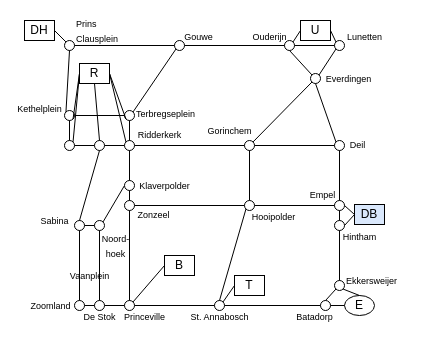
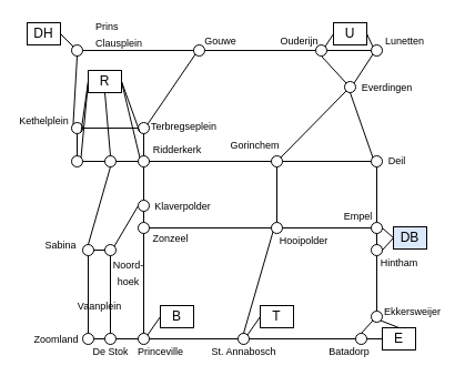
- <mxCell id="87" value="&lt;span style=&quot;white-space: normal&quot;&gt;&lt;font style=&quot;font-size: 9px&quot;&gt;Prins Clausplein&lt;/font&gt;&lt;/span&gt;" style="text;html=1;align=left;verticalAlign=middle;resizable=0;points=[];autosize=1;" parent="1" vertex="1"><mxGeometry x="74" y="20" width="80" height="20" as="geometry" /></mxCell>
+ <mxCell id="87" value="&lt;span style=&quot;white-space: normal&quot;&gt;&lt;font style=&quot;font-size: 9px&quot;&gt;Prins Clausplein&lt;/font&gt;&lt;/span&gt;" style="text;html=1;align=left;verticalAlign=middle;resizable=0;points=[];autosize=1;" parent="1" vertex="1"><mxGeometry x="84" y="20" width="80" height="20" as="geometry" /></mxCell>
- <mxCell id="32" value="B" style="rounded=0;whiteSpace=wrap;html=1;" parent="1" vertex="1"><mxGeometry x="164" y="255" width="30" height="20" as="geometry" /></mxCell>
+ <mxCell id="32" value="B" style="rounded=0;whiteSpace=wrap;html=1;" parent="1" vertex="1"><mxGeometry x="144" y="275" width="30" height="20" as="geometry" /></mxCell>
- <mxCell id="30" value="E" style="ellipse;whiteSpace=wrap;html=1;" parent="1" vertex="1"><mxGeometry x="344" y="295" width="30" height="20" as="geometry" /></mxCell>
+ <mxCell id="30" value="E" style="rounded=0;whiteSpace=wrap;html=1;" parent="1" vertex="1"><mxGeometry x="344" y="295" width="30" height="20" as="geometry" /></mxCell>
